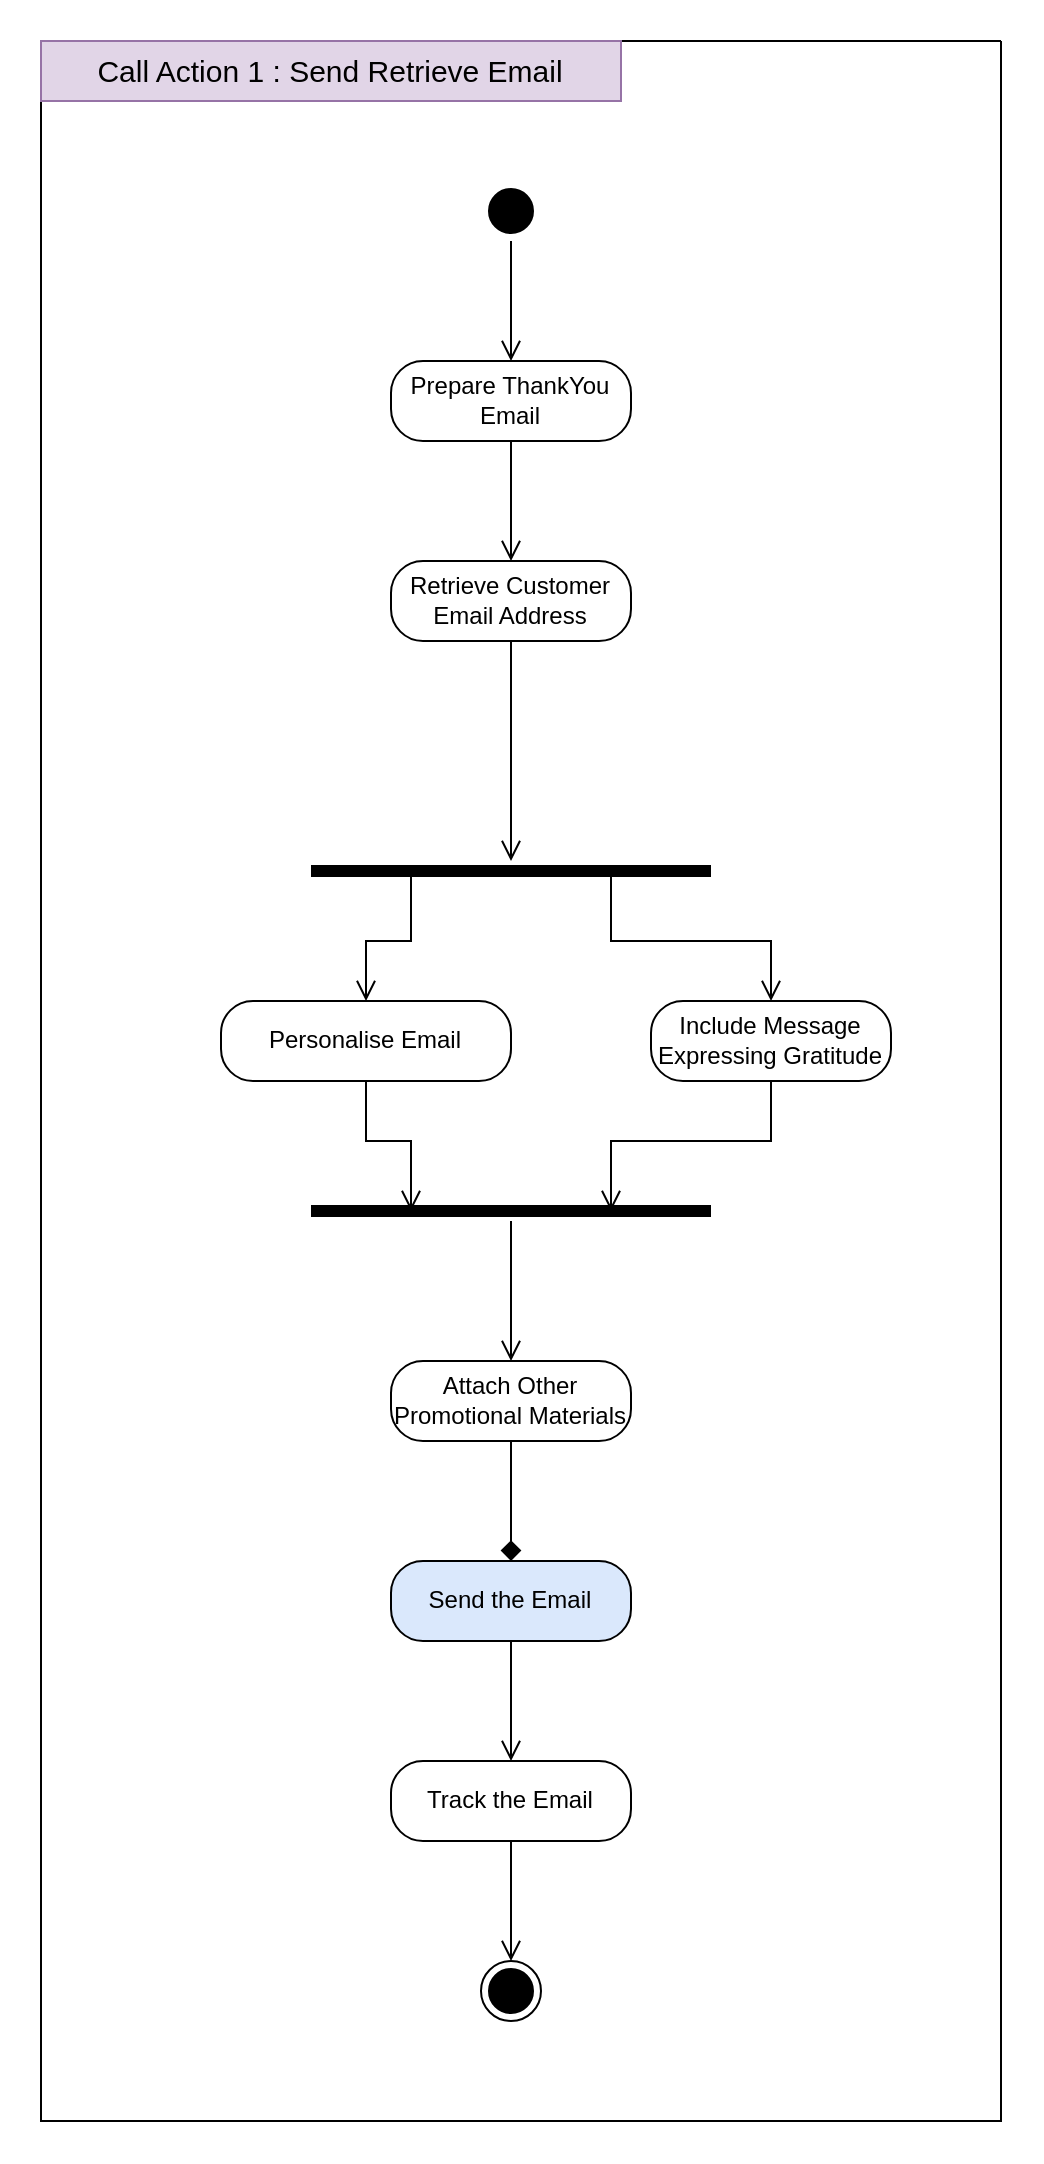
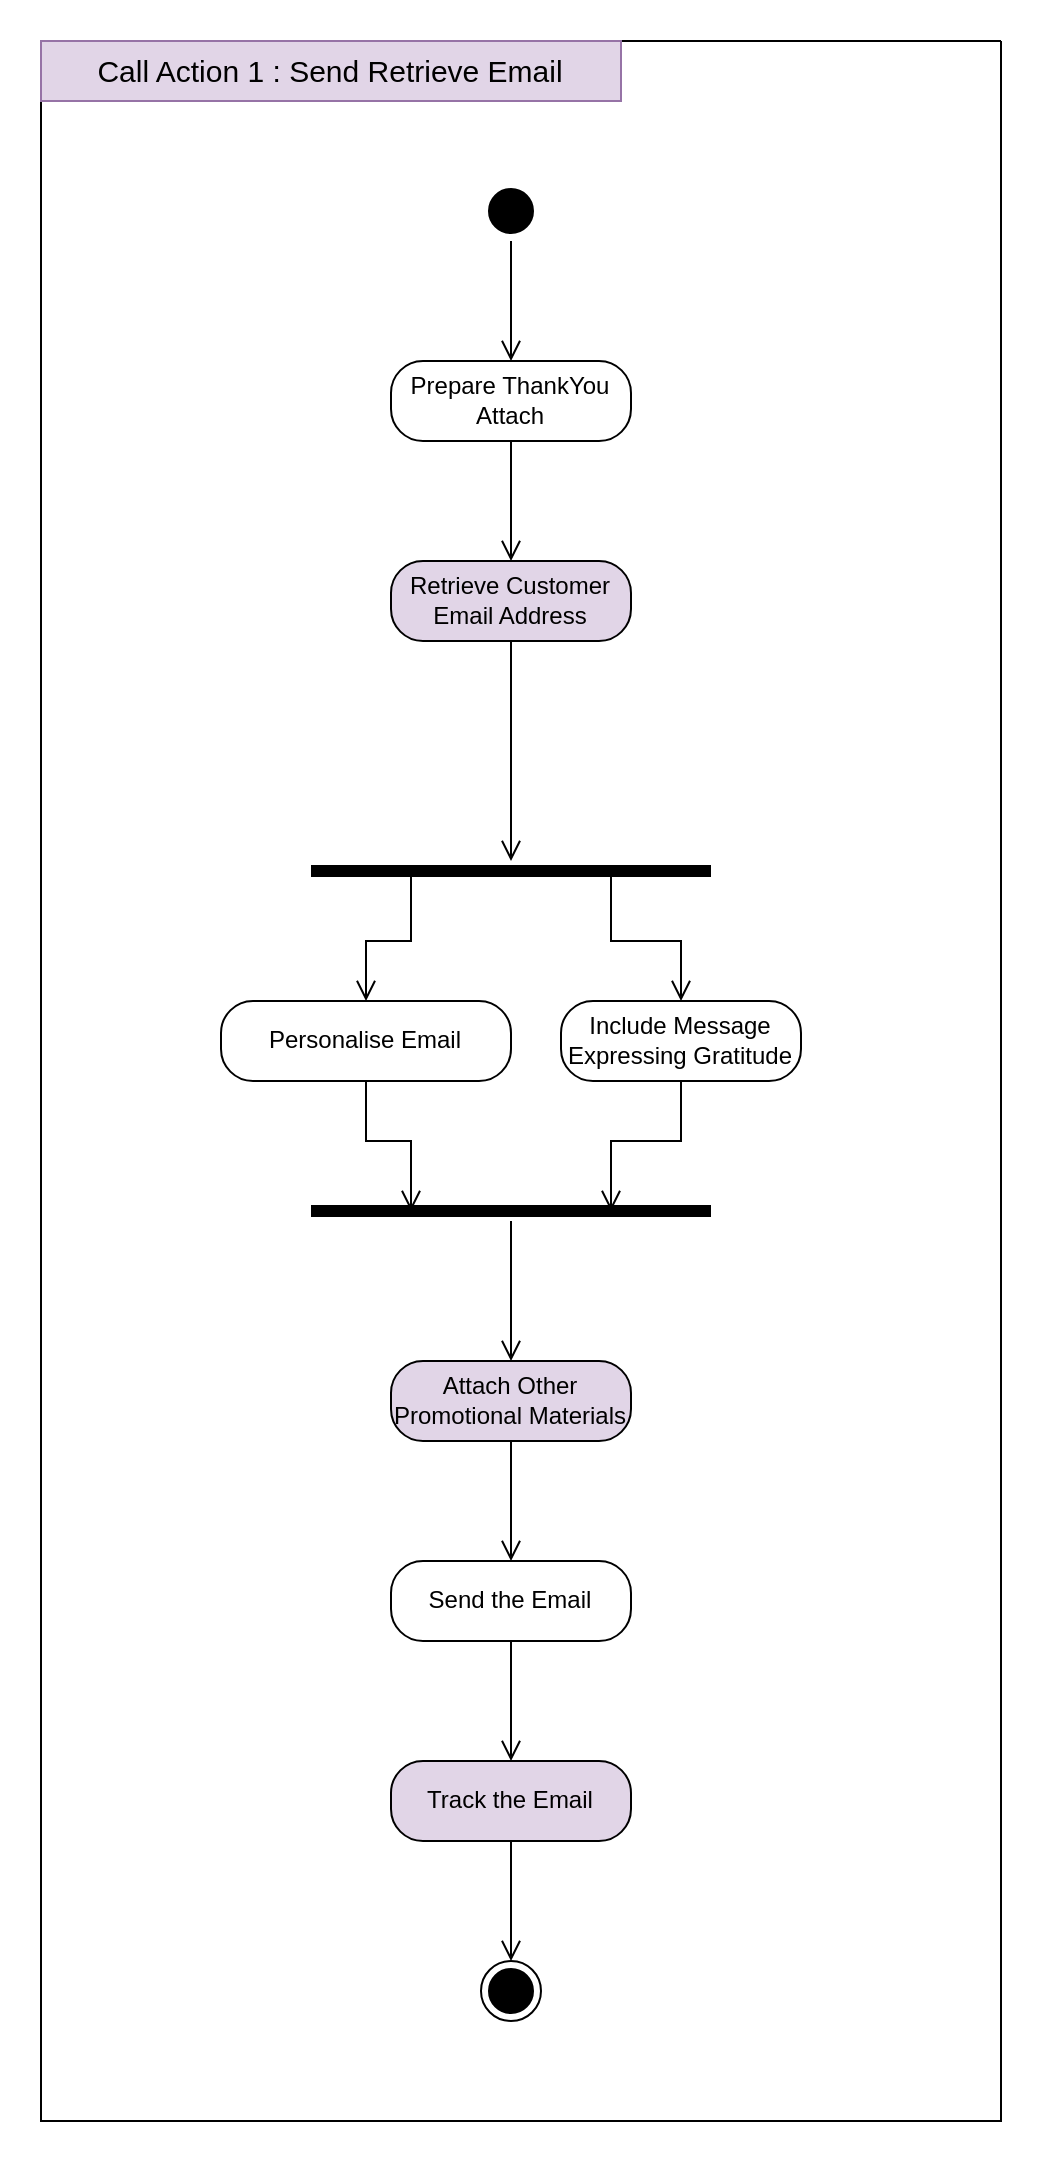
- <mxCell id="3" value="Prepare ThankYou Email" style="rounded=1;whiteSpace=wrap;html=1;arcSize=40;" vertex="1" parent="1"><mxGeometry x="195" y="180" width="120" height="40" as="geometry" /></mxCell>
+ <mxCell id="3" value="Prepare ThankYou Attach" style="rounded=1;whiteSpace=wrap;html=1;arcSize=40;" vertex="1" parent="1"><mxGeometry x="195" y="180" width="120" height="40" as="geometry" /></mxCell>
- <mxCell id="5" value="Retrieve Customer Email Address" style="rounded=1;whiteSpace=wrap;html=1;arcSize=40;" vertex="1" parent="1"><mxGeometry x="195" y="280" width="120" height="40" as="geometry" /></mxCell>
+ <mxCell id="5" value="Retrieve Customer Email Address" style="rounded=1;whiteSpace=wrap;html=1;arcSize=40;fillColor=#e1d5e7;" vertex="1" parent="1"><mxGeometry x="195" y="280" width="120" height="40" as="geometry" /></mxCell>
- <mxCell id="10" value="Include Message Expressing Gratitude" style="rounded=1;whiteSpace=wrap;html=1;arcSize=40;" vertex="1" parent="1"><mxGeometry x="325" y="500" width="120" height="40" as="geometry" /></mxCell>
+ <mxCell id="10" value="Include Message Expressing Gratitude" style="rounded=1;whiteSpace=wrap;html=1;arcSize=40;" vertex="1" parent="1"><mxGeometry x="280" y="500" width="120" height="40" as="geometry" /></mxCell>
- <mxCell id="16" value="Attach Other Promotional Materials" style="rounded=1;whiteSpace=wrap;html=1;arcSize=40;" vertex="1" parent="1"><mxGeometry x="195" y="680" width="120" height="40" as="geometry" /></mxCell>
+ <mxCell id="16" value="Attach Other Promotional Materials" style="rounded=1;whiteSpace=wrap;html=1;arcSize=40;fillColor=#e1d5e7;" vertex="1" parent="1"><mxGeometry x="195" y="680" width="120" height="40" as="geometry" /></mxCell>
- <mxCell id="17" value="" style="edgeStyle=orthogonalEdgeStyle;html=1;verticalAlign=bottom;endArrow=diamond;endSize=8;rounded=0;entryX=0.5;entryY=0;entryDx=0;entryDy=0;" edge="1" source="16" parent="1" target="18"><mxGeometry relative="1" as="geometry"><mxPoint x="260" y="780" as="targetPoint" /></mxGeometry></mxCell>
+ <mxCell id="17" value="" style="edgeStyle=orthogonalEdgeStyle;html=1;verticalAlign=bottom;endArrow=open;endSize=8;rounded=0;entryX=0.5;entryY=0;entryDx=0;entryDy=0;" edge="1" source="16" parent="1" target="18"><mxGeometry relative="1" as="geometry"><mxPoint x="260" y="780" as="targetPoint" /></mxGeometry></mxCell>
- <mxCell id="18" value="Send the Email" style="rounded=1;whiteSpace=wrap;html=1;arcSize=40;fillColor=#dae8fc;" vertex="1" parent="1"><mxGeometry x="195" y="780" width="120" height="40" as="geometry" /></mxCell>
+ <mxCell id="18" value="Send the Email" style="rounded=1;whiteSpace=wrap;html=1;arcSize=40;" vertex="1" parent="1"><mxGeometry x="195" y="780" width="120" height="40" as="geometry" /></mxCell>
- <mxCell id="20" value="Track the Email" style="rounded=1;whiteSpace=wrap;html=1;arcSize=40;" vertex="1" parent="1"><mxGeometry x="195" y="880" width="120" height="40" as="geometry" /></mxCell>
+ <mxCell id="20" value="Track the Email" style="rounded=1;whiteSpace=wrap;html=1;arcSize=40;fillColor=#e1d5e7;" vertex="1" parent="1"><mxGeometry x="195" y="880" width="120" height="40" as="geometry" /></mxCell>
